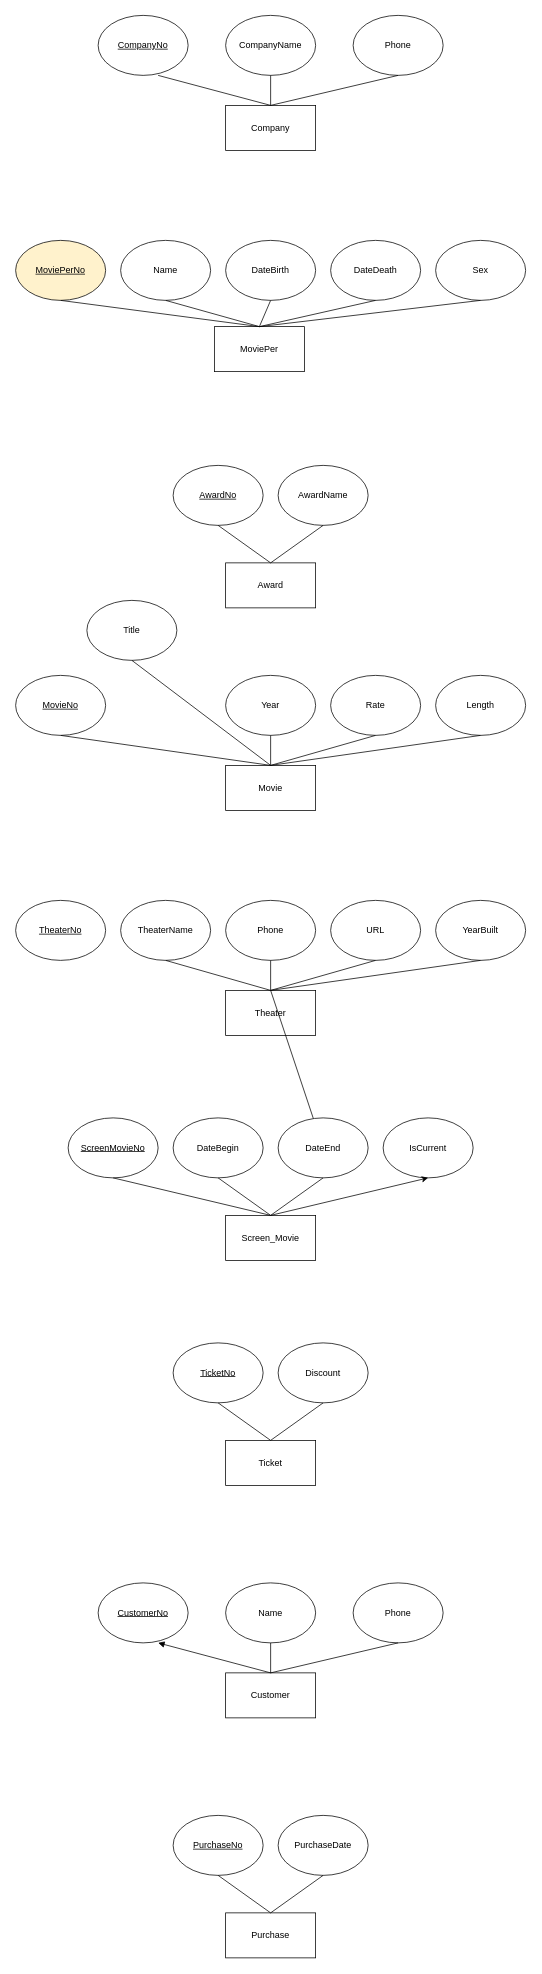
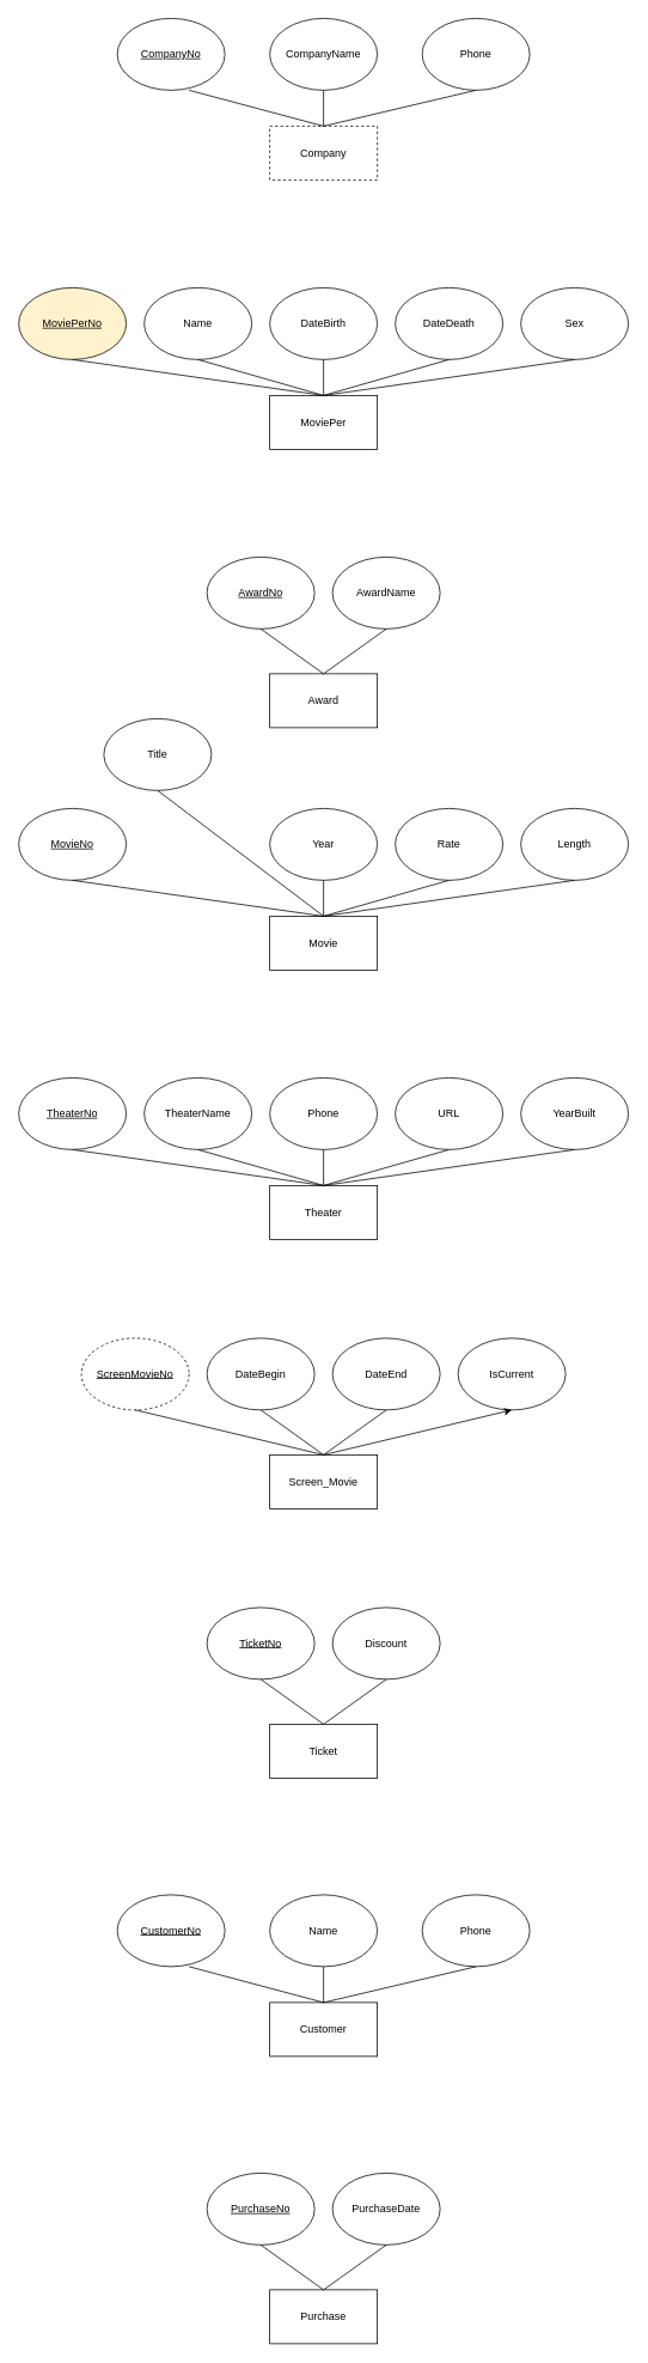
- <mxCell id="2" value="Company" style="rounded=0;whiteSpace=wrap;html=1;" parent="1" vertex="1"><mxGeometry x="300" y="140" width="120" height="60" as="geometry" /></mxCell>
+ <mxCell id="2" value="Company" style="rounded=0;whiteSpace=wrap;html=1;dashed=1;" parent="1" vertex="1"><mxGeometry x="300" y="140" width="120" height="60" as="geometry" /></mxCell>
- <mxCell id="9" value="MoviePer" style="rounded=0;whiteSpace=wrap;html=1;" parent="1" vertex="1"><mxGeometry x="285" y="435" width="120" height="60" as="geometry" /></mxCell>
+ <mxCell id="9" value="MoviePer" style="rounded=0;whiteSpace=wrap;html=1;" parent="1" vertex="1"><mxGeometry x="300" y="440" width="120" height="60" as="geometry" /></mxCell>
- <mxCell id="40" value="" style="endArrow=none;html=1;exitX=0.5;exitY=0;exitDx=0;exitDy=0;" parent="1" source="36" target="52" edge="1"><mxGeometry width="50" height="50" relative="1" as="geometry"><mxPoint x="340" y="1370" as="sourcePoint" /><mxPoint x="390" y="1320" as="targetPoint" /></mxGeometry></mxCell>
+ <mxCell id="40" value="" style="endArrow=none;html=1;entryX=0.5;entryY=1;entryDx=0;entryDy=0;exitX=0.5;exitY=0;exitDx=0;exitDy=0;" parent="1" source="36" target="37" edge="1"><mxGeometry width="50" height="50" relative="1" as="geometry"><mxPoint x="340" y="1370" as="sourcePoint" /><mxPoint x="390" y="1320" as="targetPoint" /></mxGeometry></mxCell>
- <mxCell id="48" value="ScreenMovieNo" style="ellipse;whiteSpace=wrap;html=1;fontStyle=4" parent="1" vertex="1"><mxGeometry x="90" y="1490" width="120" height="80" as="geometry" /></mxCell>
+ <mxCell id="48" value="ScreenMovieNo" style="ellipse;whiteSpace=wrap;html=1;fontStyle=4;dashed=1;" parent="1" vertex="1"><mxGeometry x="90" y="1490" width="120" height="80" as="geometry" /></mxCell>
- <mxCell id="70" value="" style="endArrow=block;html=1;entryX=0.667;entryY=1;entryDx=0;entryDy=0;entryPerimeter=0;exitX=0.5;exitY=0;exitDx=0;exitDy=0;" parent="1" source="66" target="67" edge="1"><mxGeometry width="50" height="50" relative="1" as="geometry"><mxPoint x="340" y="2280" as="sourcePoint" /><mxPoint x="390" y="2230" as="targetPoint" /></mxGeometry></mxCell>
+ <mxCell id="70" value="" style="endArrow=none;html=1;entryX=0.667;entryY=1;entryDx=0;entryDy=0;entryPerimeter=0;exitX=0.5;exitY=0;exitDx=0;exitDy=0;" parent="1" source="66" target="67" edge="1"><mxGeometry width="50" height="50" relative="1" as="geometry"><mxPoint x="340" y="2280" as="sourcePoint" /><mxPoint x="390" y="2230" as="targetPoint" /></mxGeometry></mxCell>
